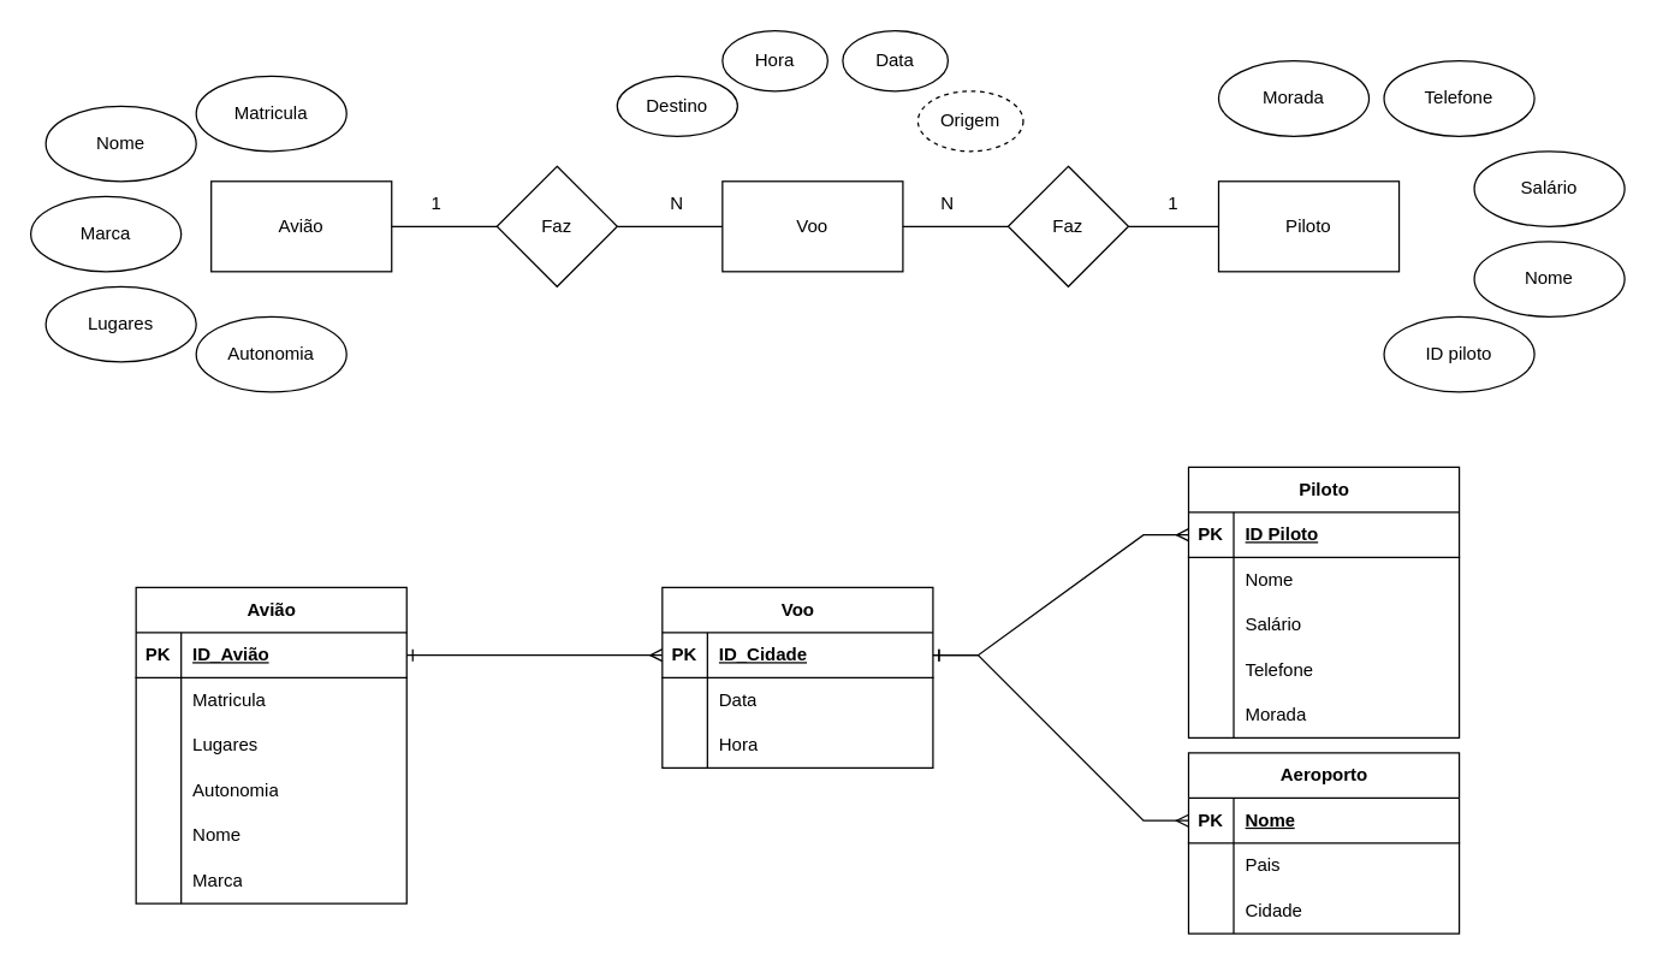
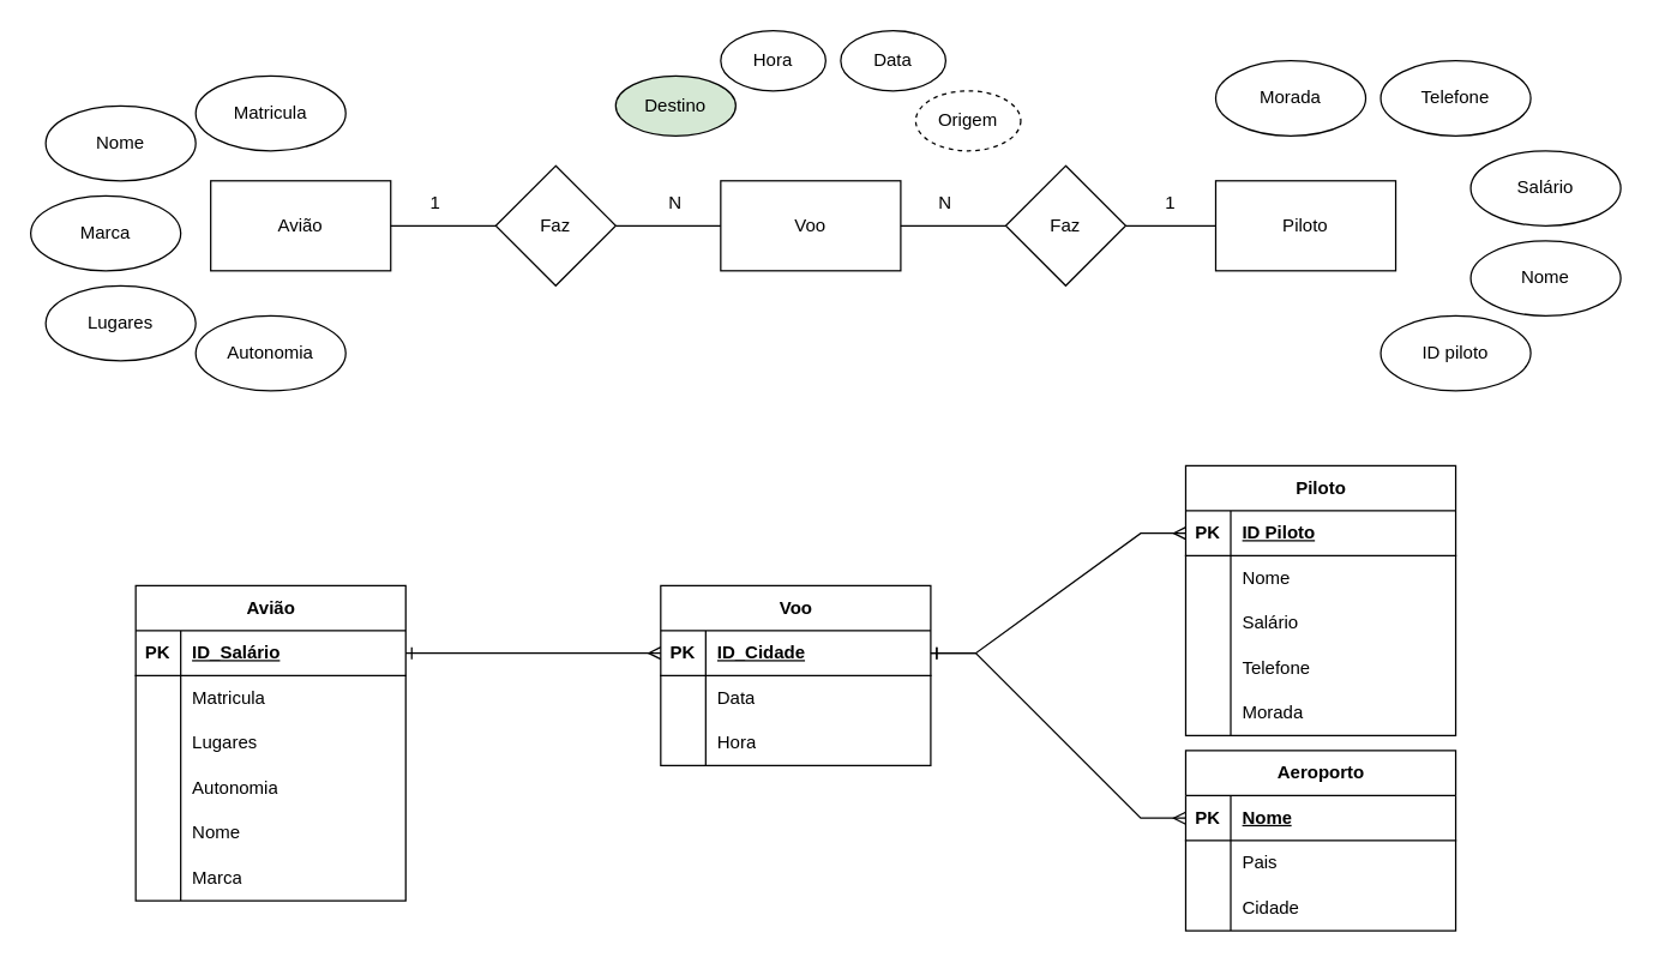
- <mxCell id="24" value="Destino" style="ellipse;whiteSpace=wrap;html=1;" parent="1" vertex="1"><mxGeometry x="410" y="50" width="80" height="40" as="geometry" /></mxCell>
+ <mxCell id="24" value="Destino" style="ellipse;whiteSpace=wrap;html=1;fillColor=#d5e8d4;" parent="1" vertex="1"><mxGeometry x="410" y="50" width="80" height="40" as="geometry" /></mxCell>
- <mxCell id="36" value="ID_Avião" style="shape=partialRectangle;connectable=0;fillColor=none;top=0;left=0;bottom=0;right=0;align=left;spacingLeft=6;fontStyle=5;overflow=hidden;whiteSpace=wrap;html=1;" vertex="1" parent="34"><mxGeometry x="30" width="150" height="30" as="geometry"><mxRectangle width="150" height="30" as="alternateBounds" /></mxGeometry></mxCell>
+ <mxCell id="36" value="ID_Salário" style="shape=partialRectangle;connectable=0;fillColor=none;top=0;left=0;bottom=0;right=0;align=left;spacingLeft=6;fontStyle=5;overflow=hidden;whiteSpace=wrap;html=1;" vertex="1" parent="34"><mxGeometry x="30" width="150" height="30" as="geometry"><mxRectangle width="150" height="30" as="alternateBounds" /></mxGeometry></mxCell>
